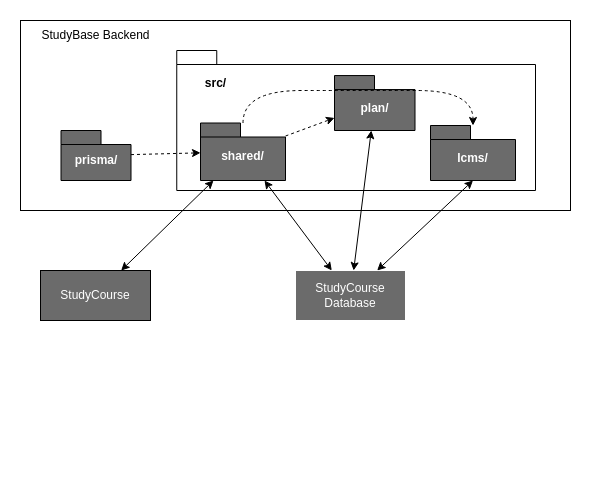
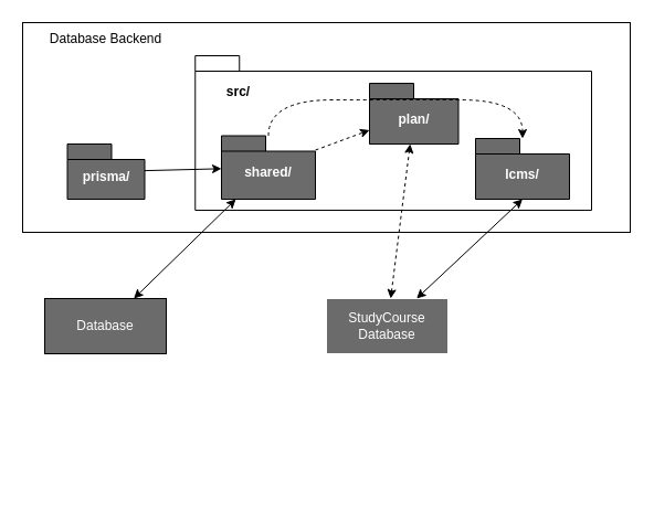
- <mxCell id="4" value="StudyBase Backend" style="text;html=1;align=center;verticalAlign=middle;whiteSpace=wrap;rounded=0;" vertex="1" parent="2"><mxGeometry width="151" height="30" as="geometry" /></mxCell>
+ <mxCell id="4" value="Database Backend" style="text;html=1;align=center;verticalAlign=middle;whiteSpace=wrap;rounded=0;" vertex="1" parent="2"><mxGeometry width="151" height="30" as="geometry" /></mxCell>
- <mxCell id="19" style="rounded=0;orthogonalLoop=1;jettySize=auto;html=1;dashed=1;" edge="1" parent="2" source="5" target="13"><mxGeometry relative="1" as="geometry" /></mxCell>
+ <mxCell id="19" style="rounded=0;orthogonalLoop=1;jettySize=auto;html=1;dashed=0;" edge="1" parent="2" source="5" target="13"><mxGeometry relative="1" as="geometry" /></mxCell>
- <mxCell id="14" style="rounded=0;orthogonalLoop=1;jettySize=auto;html=1;startArrow=classic;startFill=1;" edge="1" parent="6" source="16" target="10"><mxGeometry relative="1" as="geometry" /></mxCell>
+ <mxCell id="14" style="rounded=0;orthogonalLoop=1;jettySize=auto;html=1;startArrow=classic;startFill=1;dashed=1;" edge="1" parent="6" source="16" target="10"><mxGeometry relative="1" as="geometry" /></mxCell>
- <mxCell id="15" style="rounded=0;orthogonalLoop=1;jettySize=auto;html=1;startArrow=classic;startFill=1;" edge="1" parent="6" source="16" target="13"><mxGeometry relative="1" as="geometry" /></mxCell>
- <mxCell id="18" value="StudyCourse" style="html=1;whiteSpace=wrap;fillColor=#6B6B6B;fontColor=#FFFFFF;" vertex="1" parent="2"><mxGeometry x="20" y="250" width="110" height="50" as="geometry" /></mxCell>
+ <mxCell id="18" value="Database" style="html=1;whiteSpace=wrap;fillColor=#6B6B6B;fontColor=#FFFFFF;" vertex="1" parent="2"><mxGeometry x="20" y="250" width="110" height="50" as="geometry" /></mxCell>
